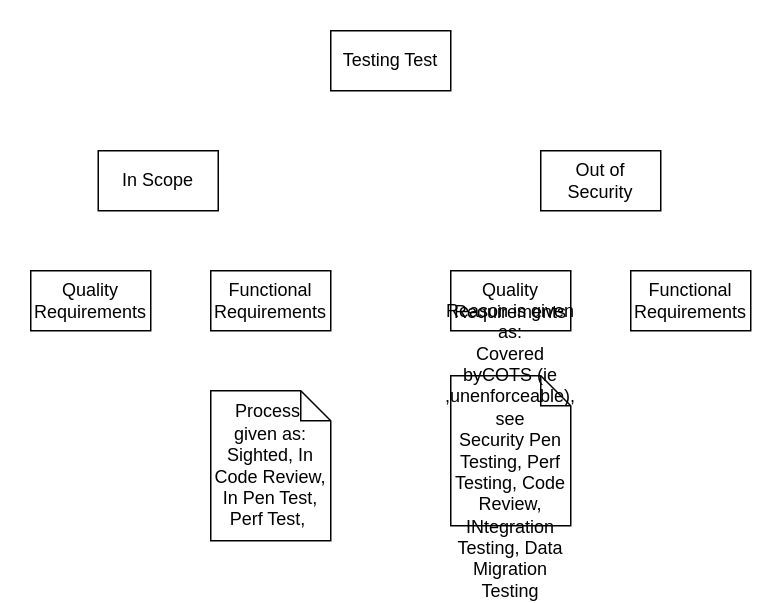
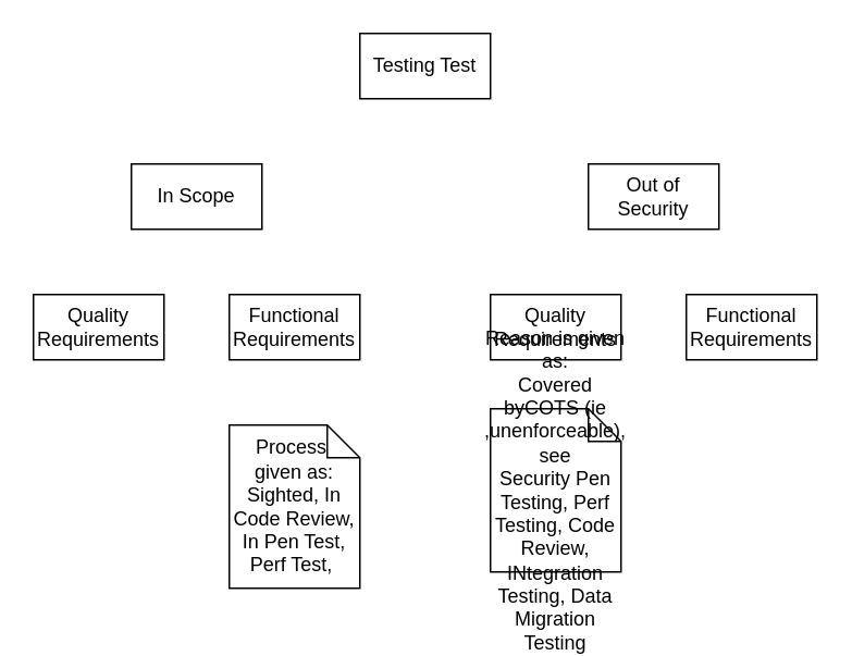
- <mxCell id="3" value="In Scope" style="rounded=0;whiteSpace=wrap;html=1;" vertex="1" parent="1"><mxGeometry x="65" y="100" width="80" height="40" as="geometry" /></mxCell>
+ <mxCell id="3" value="In Scope" style="rounded=0;whiteSpace=wrap;html=1;" vertex="1" parent="1"><mxGeometry x="80" y="100" width="80" height="40" as="geometry" /></mxCell>
